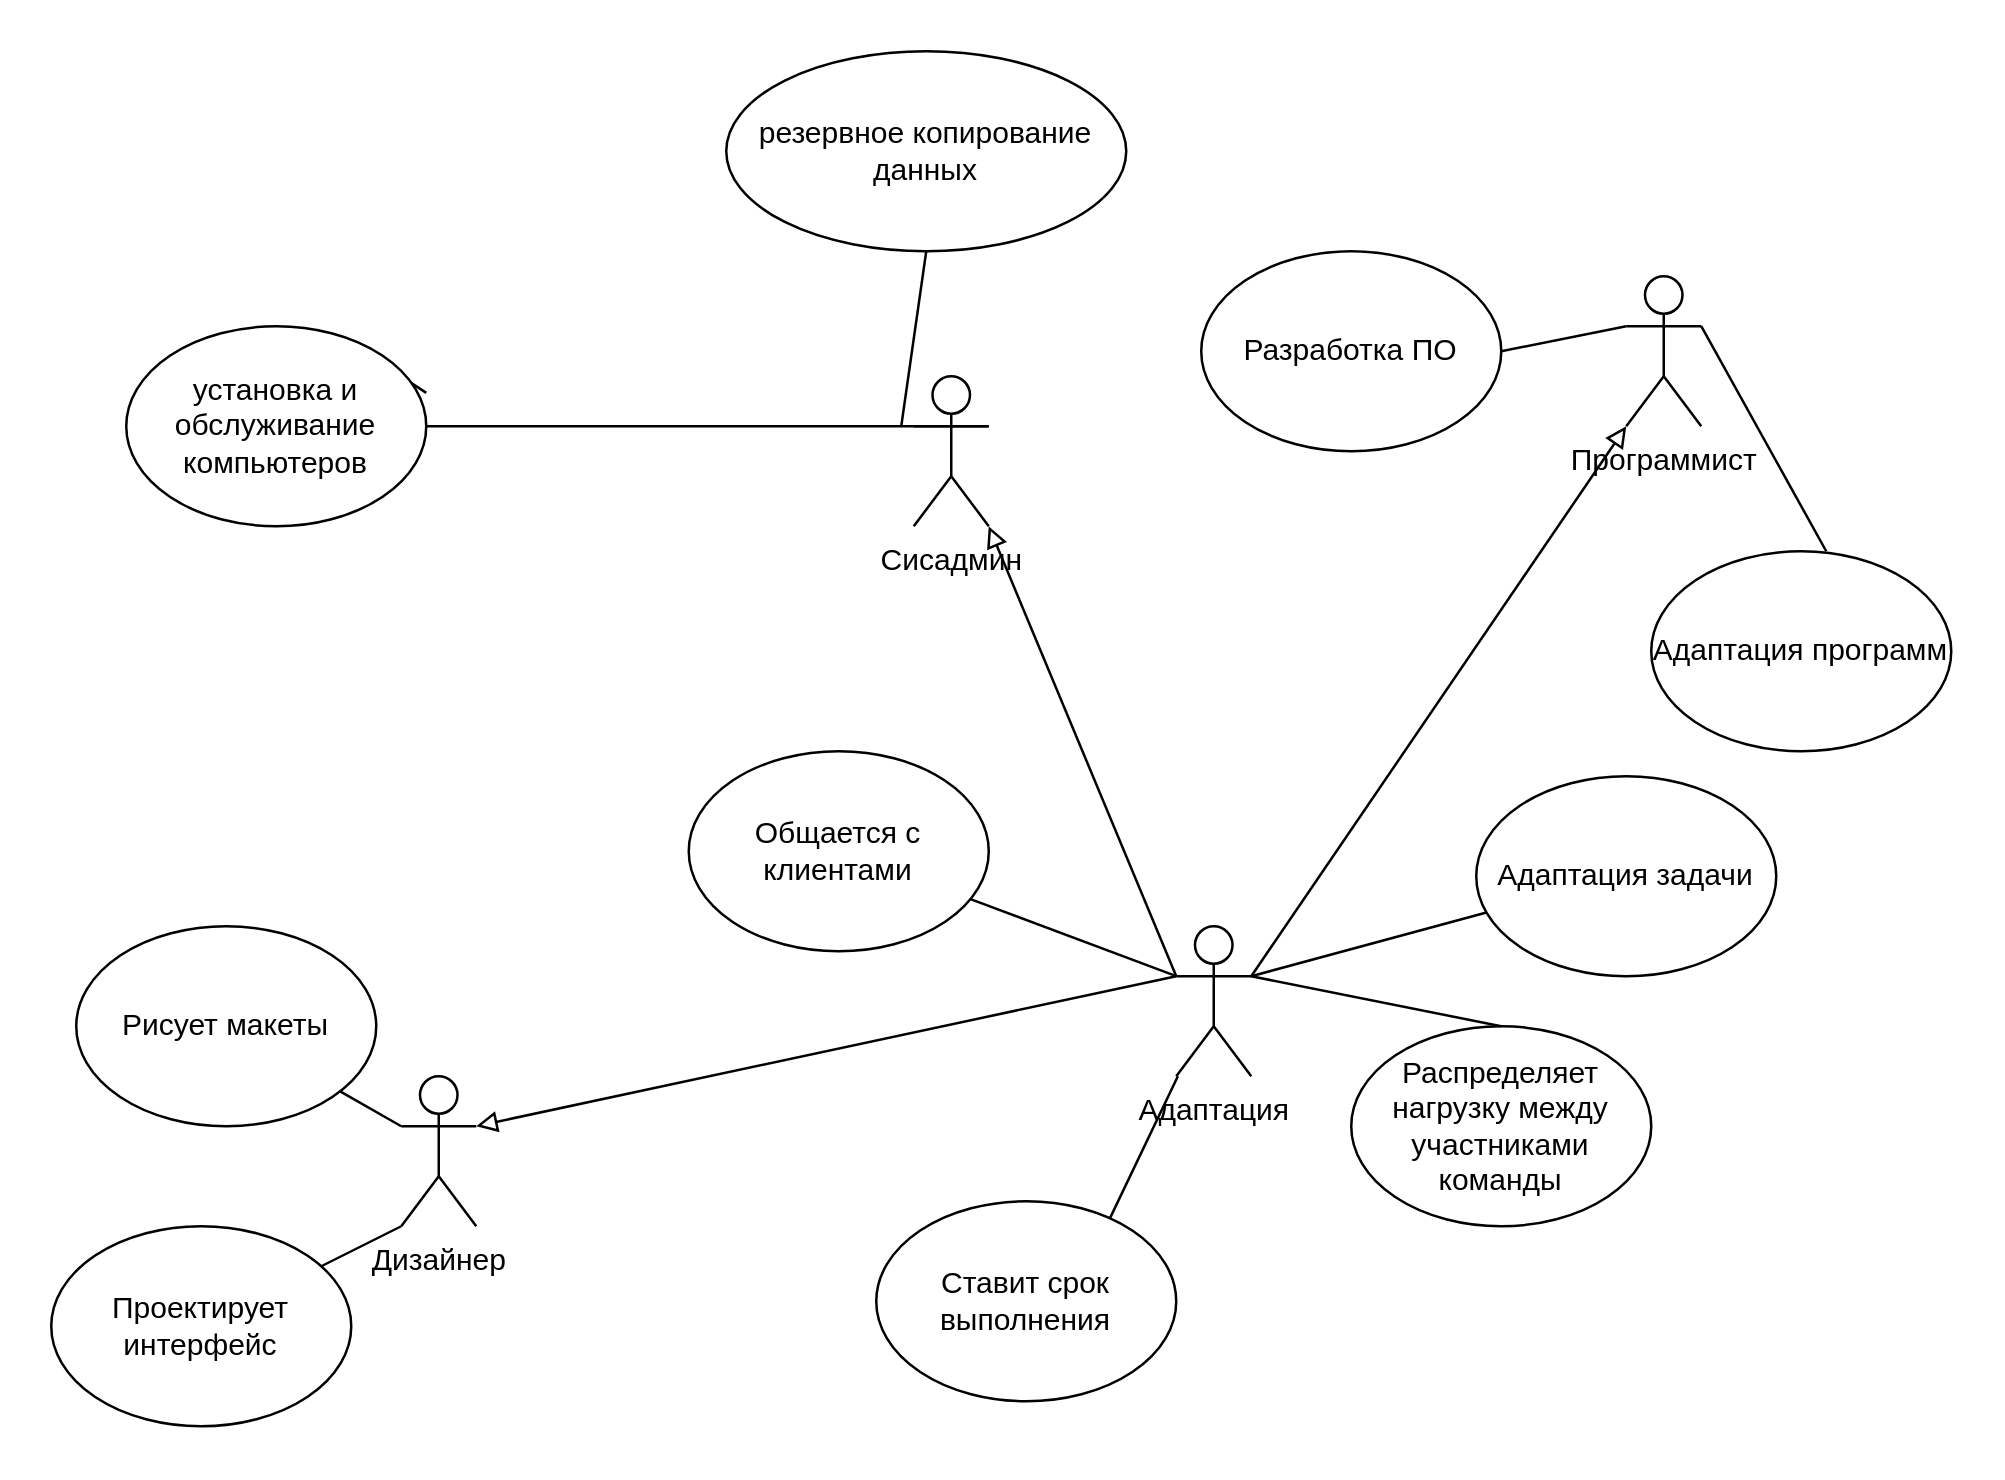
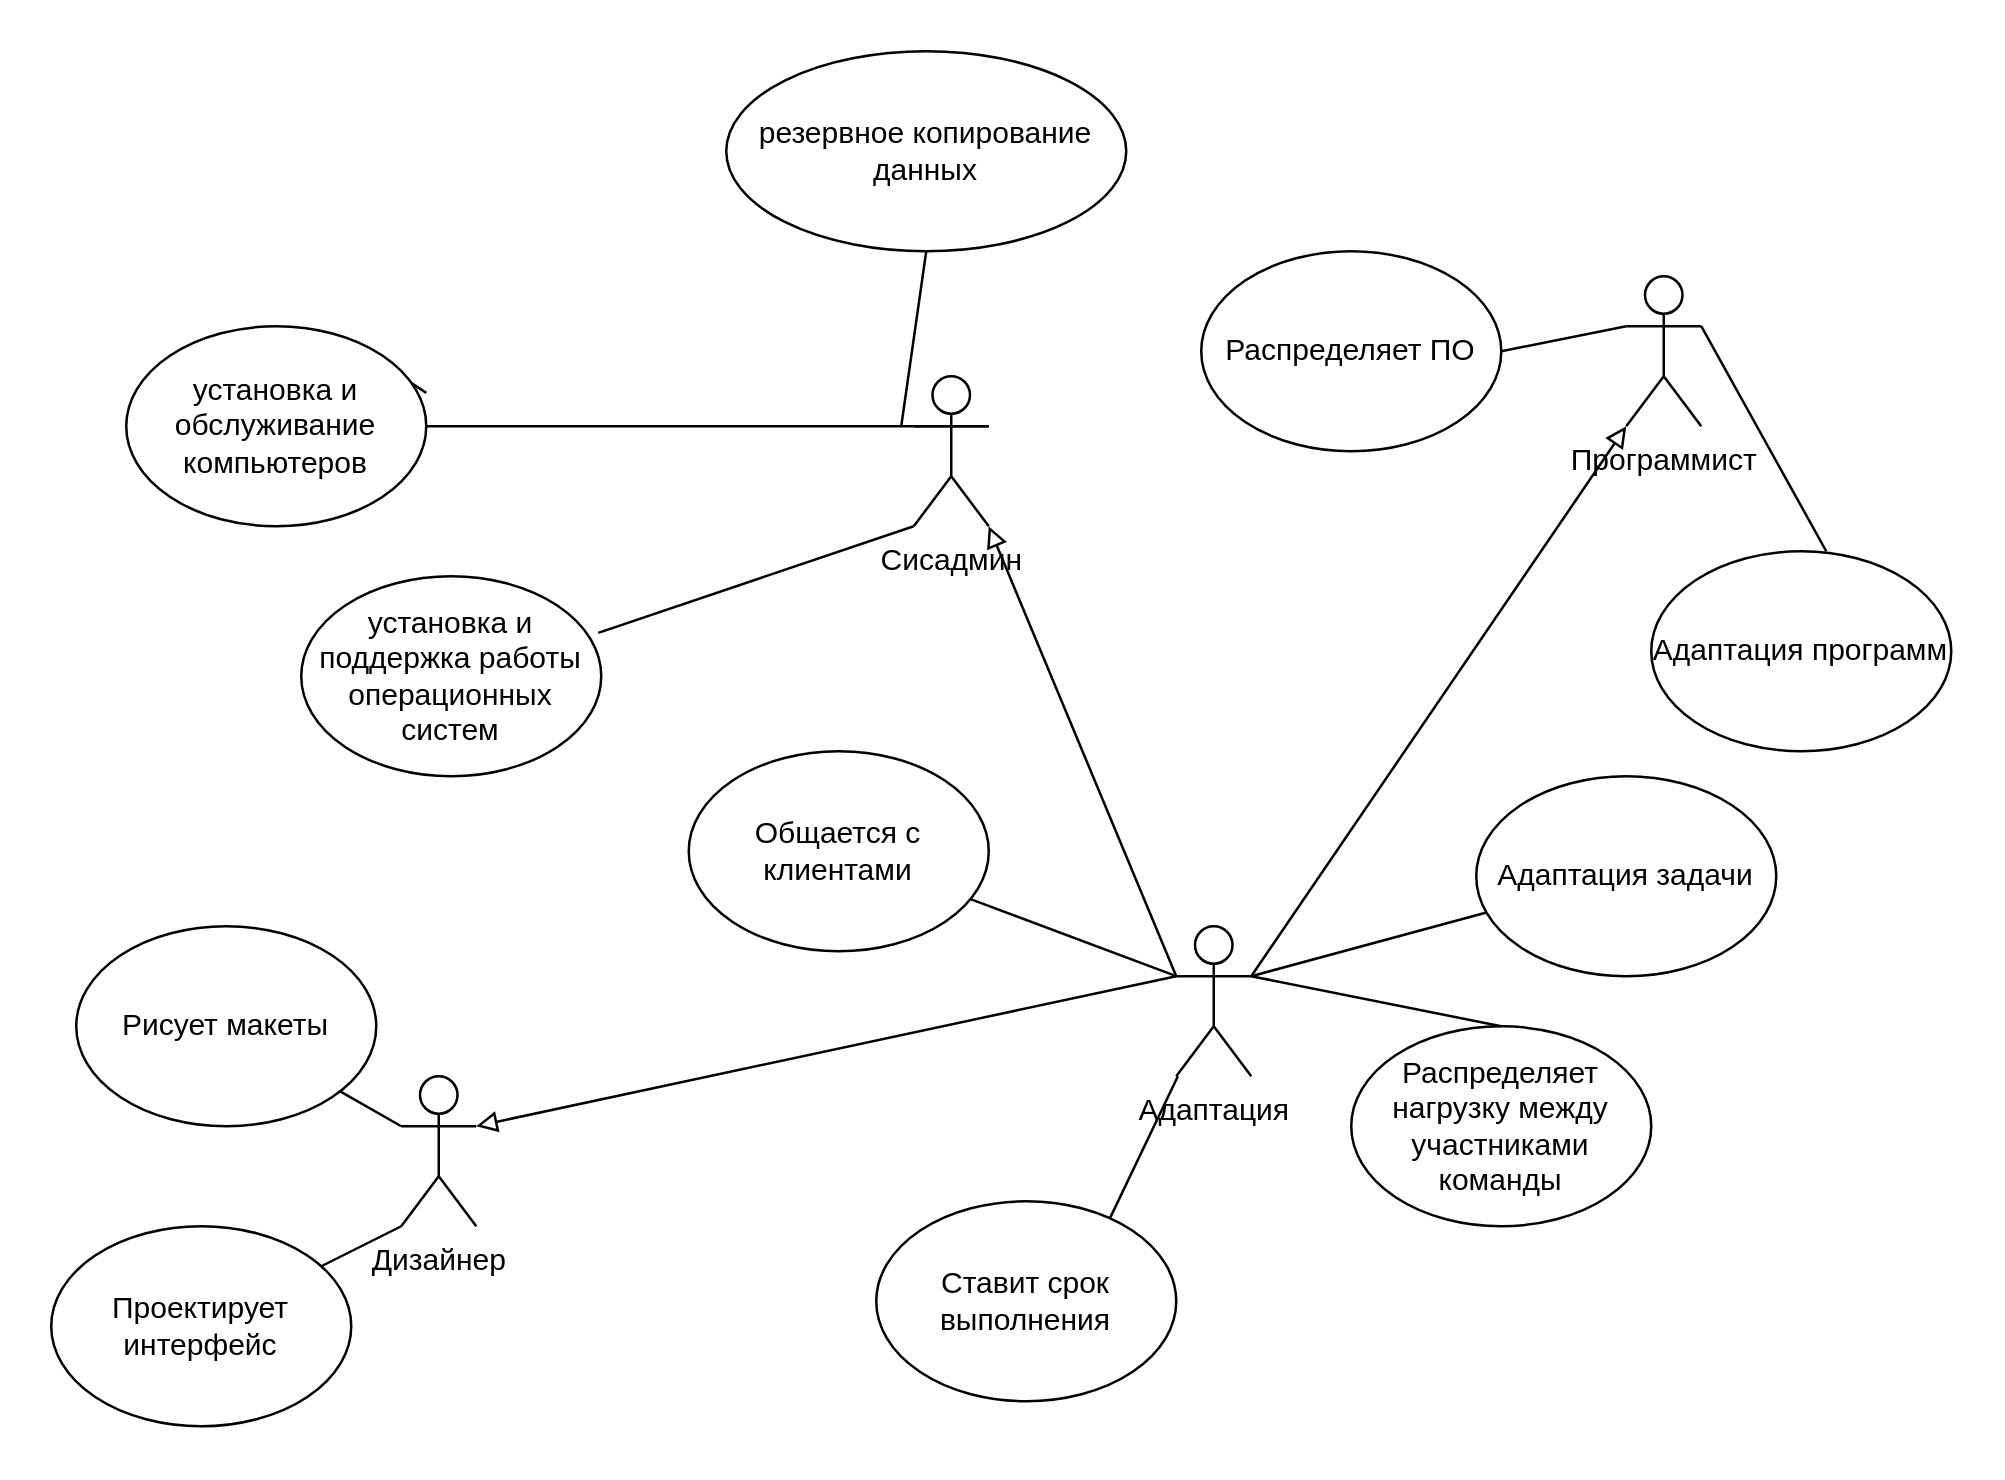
- <mxCell id="11" value="Разработка ПО" style="ellipse;whiteSpace=wrap;html=1;" vertex="1" parent="1"><mxGeometry x="480" y="100" width="120" height="80" as="geometry" /></mxCell>
+ <mxCell id="11" value="Распределяет ПО" style="ellipse;whiteSpace=wrap;html=1;" vertex="1" parent="1"><mxGeometry x="480" y="100" width="120" height="80" as="geometry" /></mxCell>
+ <mxCell id="9" value="" style="endArrow=none;html=1;rounded=0;exitX=0;exitY=1;exitDx=0;exitDy=0;exitPerimeter=0;entryX=0.99;entryY=0.283;entryDx=0;entryDy=0;entryPerimeter=0;" edge="1" parent="1" source="2" target="7"><mxGeometry width="50" height="50" relative="1" as="geometry"><mxPoint x="120" y="270" as="sourcePoint" /><mxPoint x="170" y="220" as="targetPoint" /></mxGeometry></mxCell>
+ <mxCell id="7" value="установка и поддержка работы операционных систем" style="ellipse;whiteSpace=wrap;html=1;" vertex="1" parent="1"><mxGeometry x="120" y="230" width="120" height="80" as="geometry" /></mxCell>
